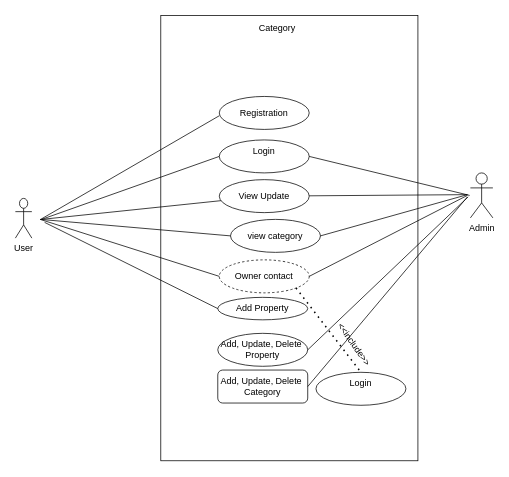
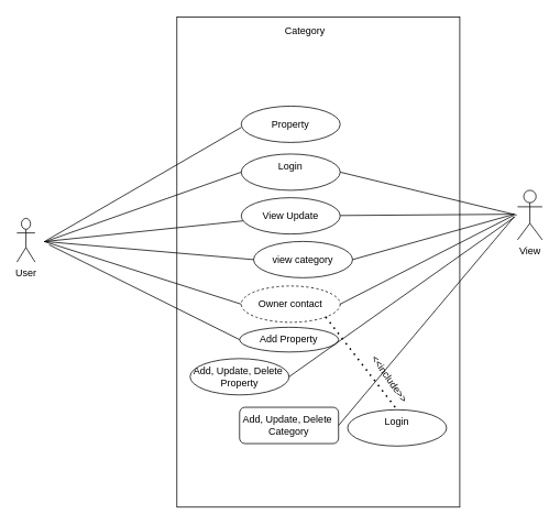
- <mxCell id="3" value="Registration" style="ellipse;whiteSpace=wrap;html=1;fillColor=none;fontColor=#000000;strokeColor=#000000;" parent="1" vertex="1"><mxGeometry x="292" y="128" width="120" height="44" as="geometry" /></mxCell>
+ <mxCell id="3" value="Property" style="ellipse;whiteSpace=wrap;html=1;fillColor=none;fontColor=#000000;strokeColor=#000000;" parent="1" vertex="1"><mxGeometry x="292" y="128" width="120" height="44" as="geometry" /></mxCell>
- <mxCell id="11" value="Admin&lt;div&gt;&lt;br&gt;&lt;/div&gt;" style="shape=umlActor;verticalLabelPosition=bottom;verticalAlign=top;html=1;outlineConnect=0;fillColor=none;fontColor=#000000;strokeColor=#000000;" parent="1" vertex="1"><mxGeometry x="627" y="230" width="30" height="60" as="geometry" /></mxCell>
+ <mxCell id="11" value="View&lt;div&gt;&lt;br&gt;&lt;/div&gt;" style="shape=umlActor;verticalLabelPosition=bottom;verticalAlign=top;html=1;outlineConnect=0;fillColor=none;fontColor=#000000;strokeColor=#000000;" parent="1" vertex="1"><mxGeometry x="627" y="230" width="30" height="60" as="geometry" /></mxCell>
- <mxCell id="8" value="Add, Update, Delete&amp;nbsp;&lt;br&gt;Property" style="ellipse;whiteSpace=wrap;html=1;fillColor=none;fontColor=#000000;strokeColor=#000000;" parent="1" vertex="1"><mxGeometry x="290" y="444" width="120" height="44" as="geometry" /></mxCell>
+ <mxCell id="8" value="Add, Update, Delete&amp;nbsp;&lt;br&gt;Property" style="ellipse;whiteSpace=wrap;html=1;fillColor=none;fontColor=#000000;strokeColor=#000000;" parent="1" vertex="1"><mxGeometry x="230" y="434" width="120" height="44" as="geometry" /></mxCell>
